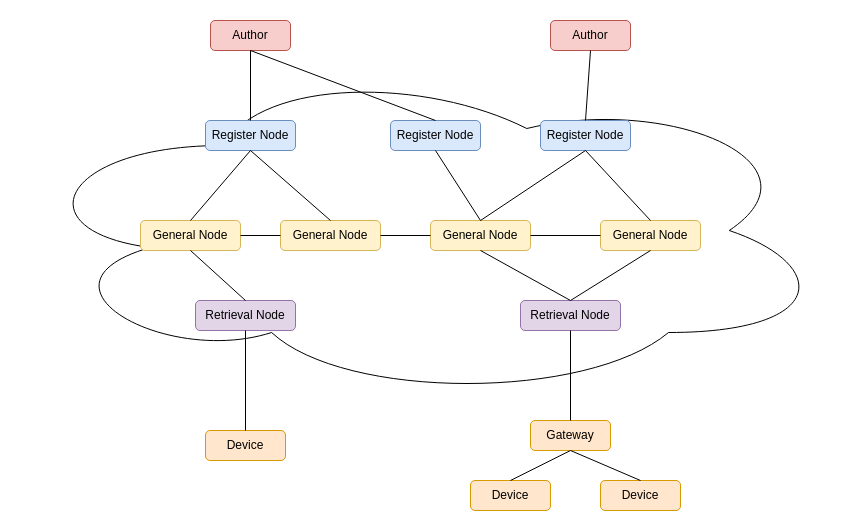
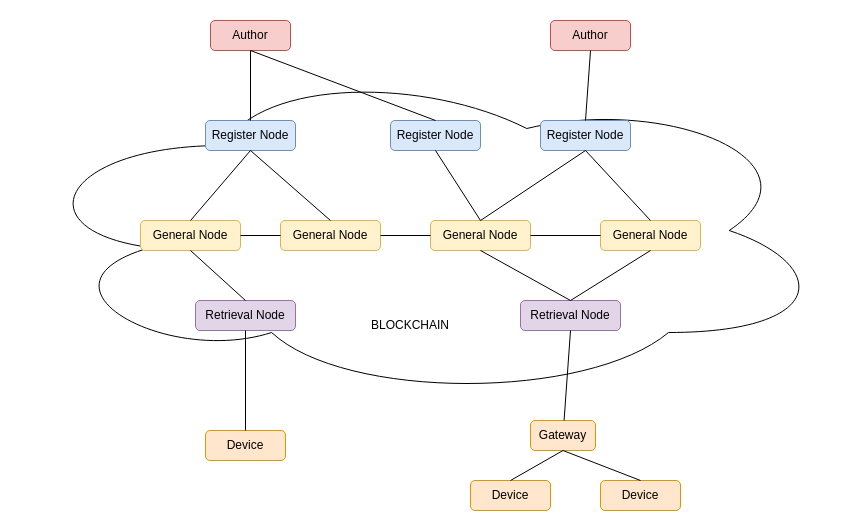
+ <mxCell id="36" value="BLOCKCHAIN" style="text;html=1;strokeColor=none;fillColor=none;align=center;verticalAlign=middle;whiteSpace=wrap;rounded=0;" parent="1" vertex="1"><mxGeometry x="380" y="310" width="60" height="30" as="geometry" /></mxCell>
- <mxCell id="28" value="Gateway" style="rounded=1;whiteSpace=wrap;html=1;fillColor=#ffe6cc;strokeColor=#d79b00;" parent="1" vertex="1"><mxGeometry x="530" y="420" width="80" height="30" as="geometry" /></mxCell>
+ <mxCell id="28" value="Gateway" style="rounded=1;whiteSpace=wrap;html=1;fillColor=#ffe6cc;strokeColor=#d79b00;" parent="1" vertex="1"><mxGeometry x="530" y="420" width="65" height="30" as="geometry" /></mxCell>
